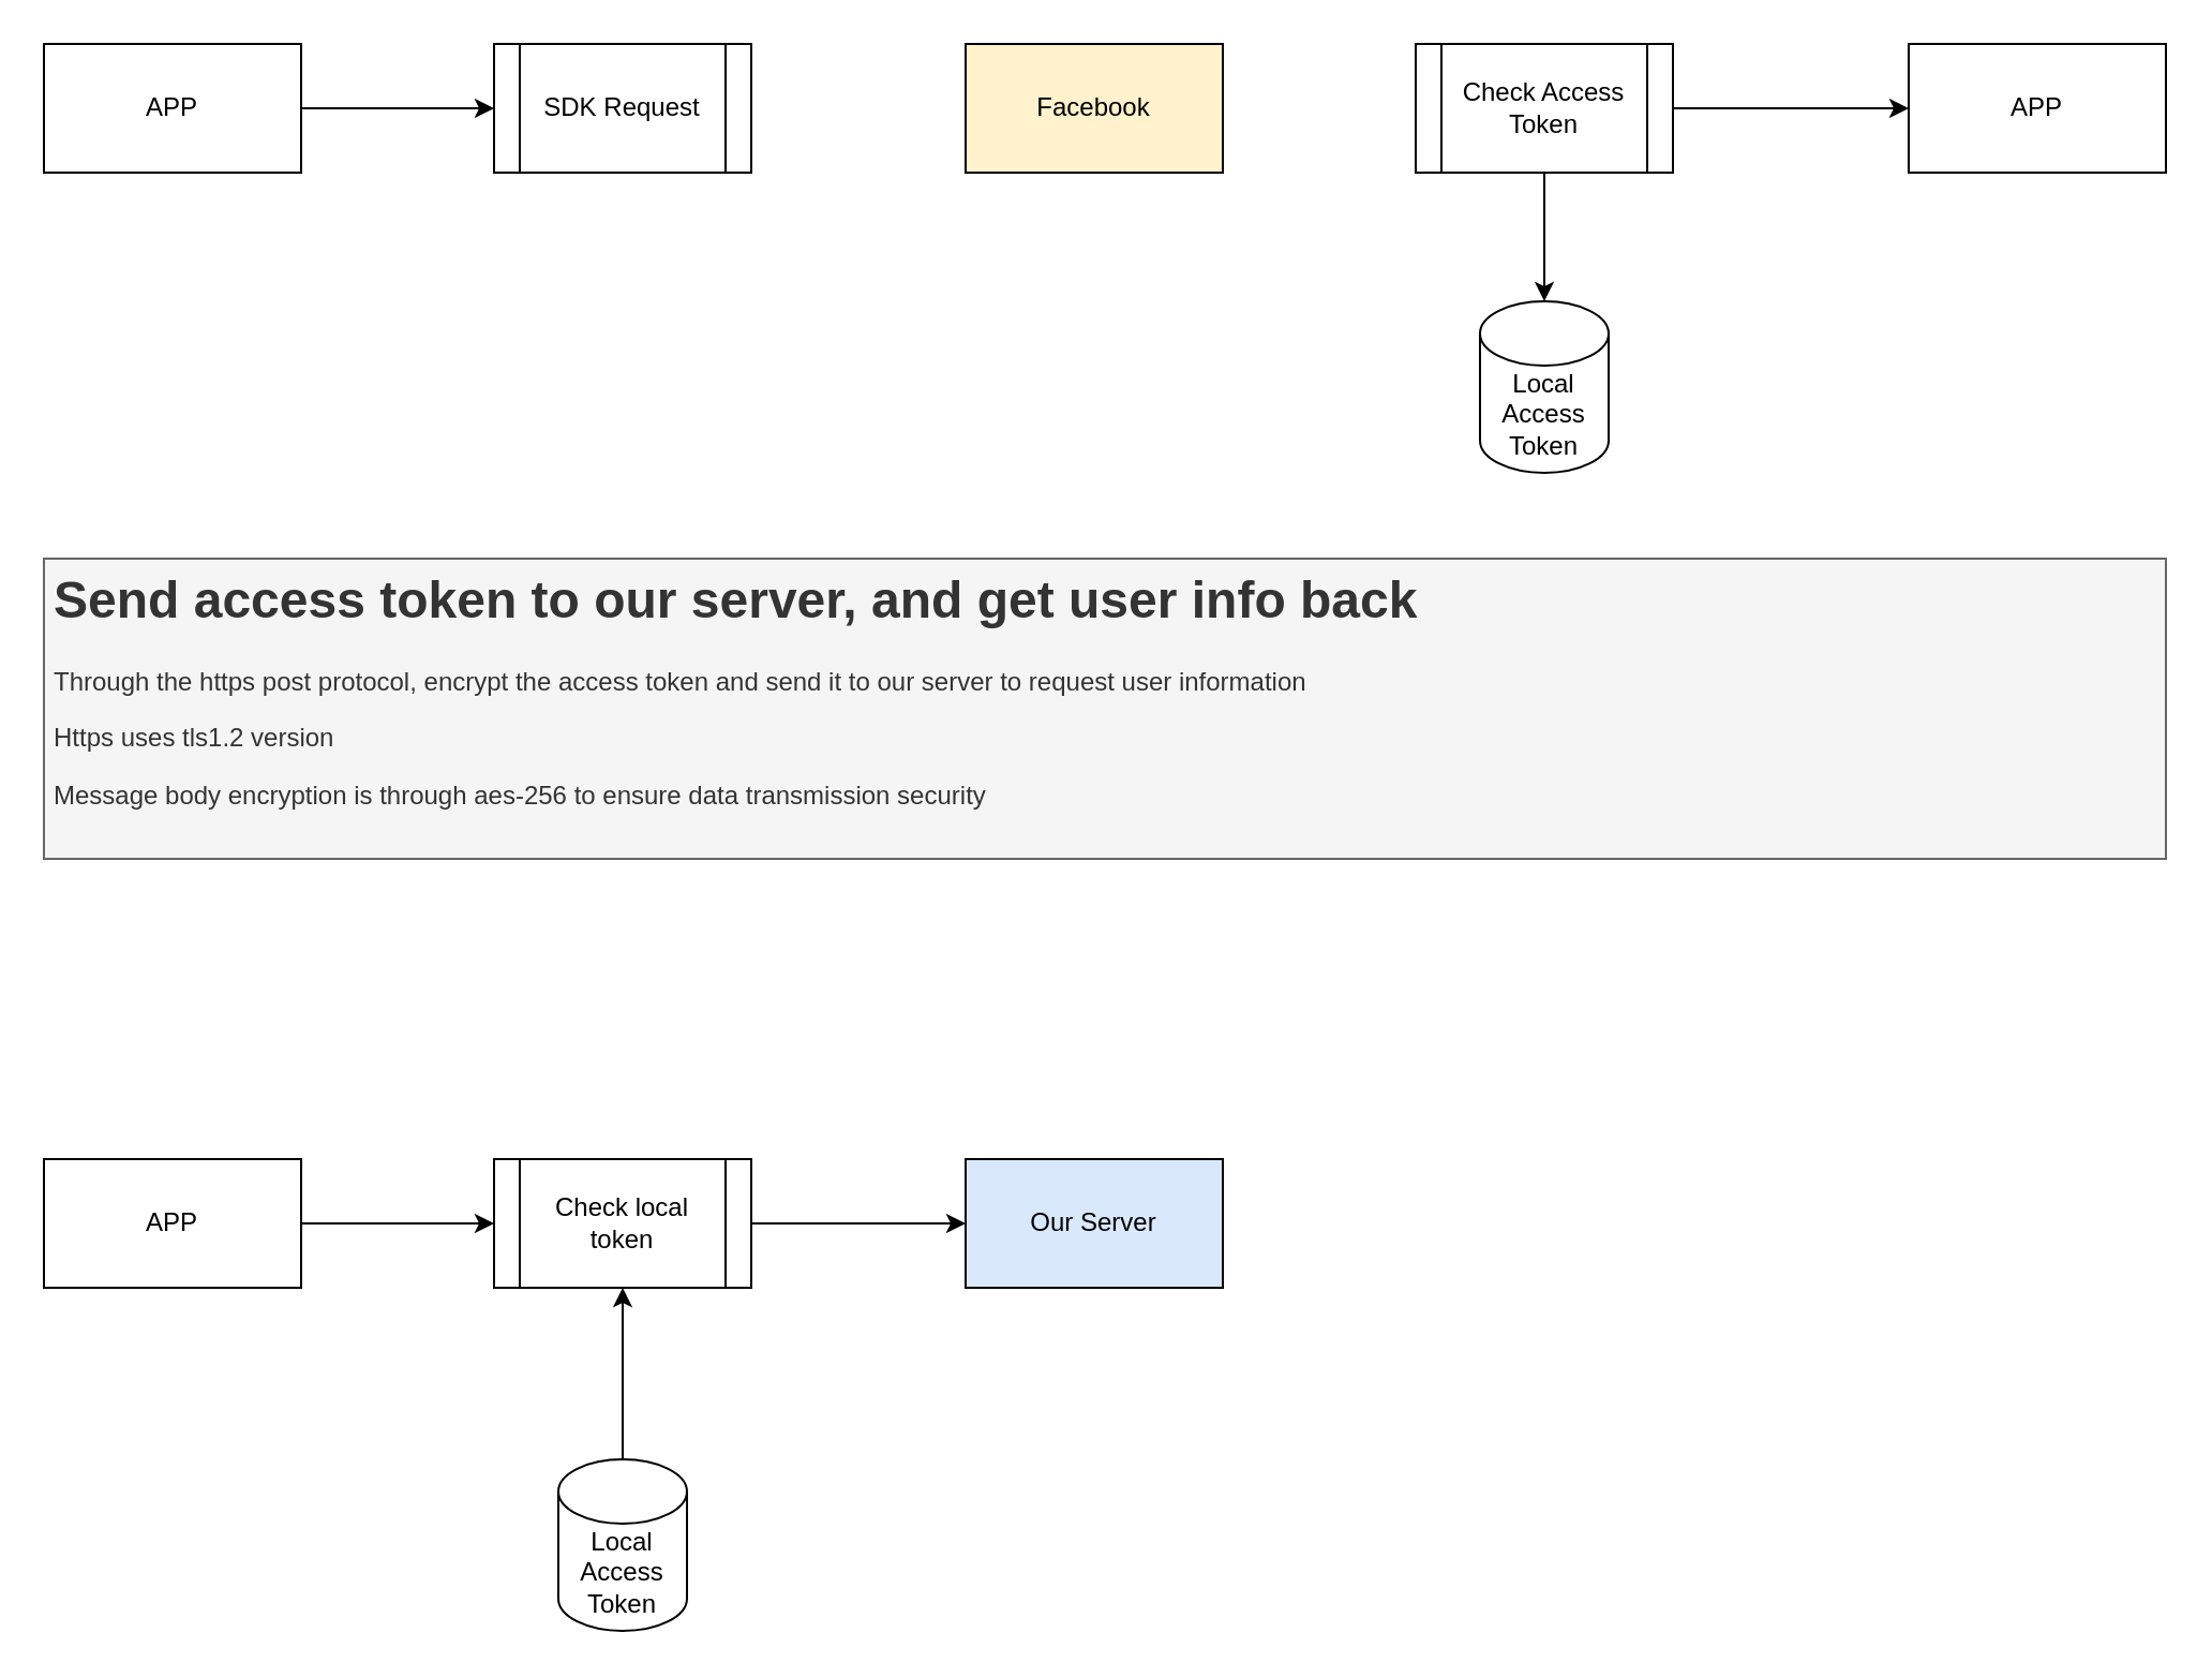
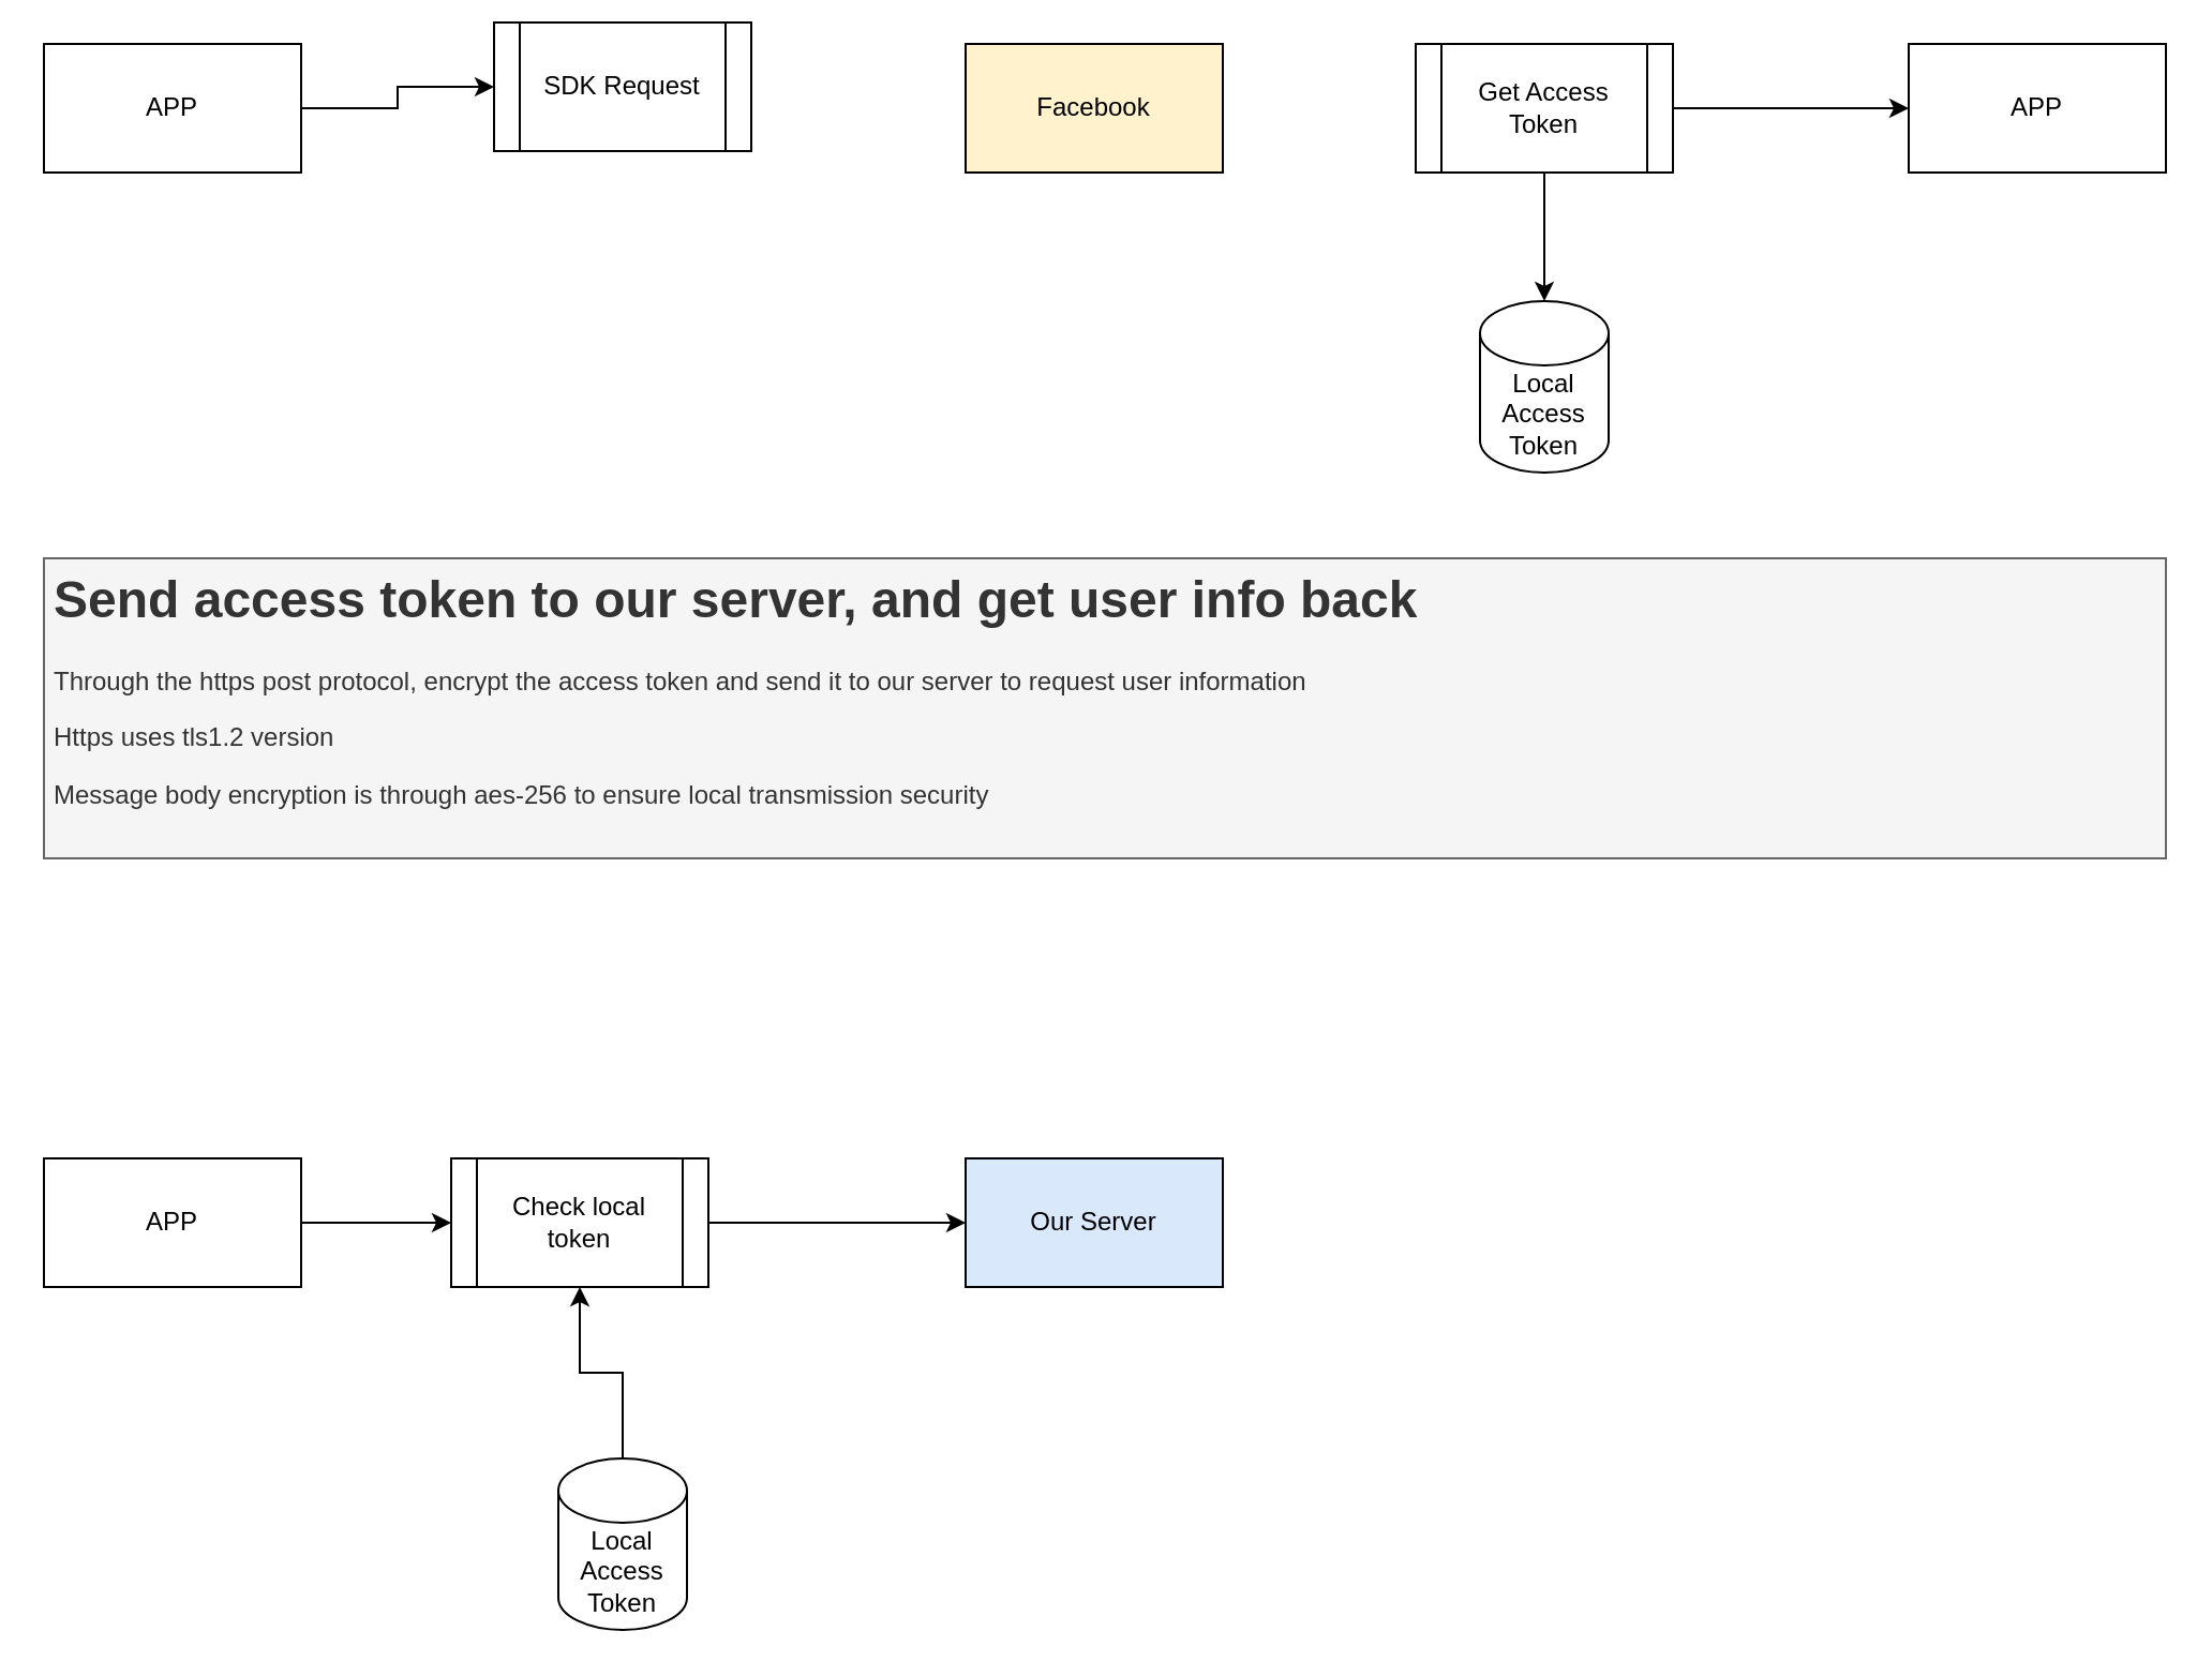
- <mxCell id="6" value="SDK Request" style="shape=process;whiteSpace=wrap;html=1;backgroundOutline=1;" vertex="1" parent="1"><mxGeometry x="230" y="20" width="120" height="60" as="geometry" /></mxCell>
+ <mxCell id="6" value="SDK Request" style="shape=process;whiteSpace=wrap;html=1;backgroundOutline=1;" vertex="1" parent="1"><mxGeometry x="230" y="10" width="120" height="60" as="geometry" /></mxCell>
- <mxCell id="10" value="Check Access Token" style="shape=process;whiteSpace=wrap;html=1;backgroundOutline=1;" vertex="1" parent="1"><mxGeometry x="660" y="20" width="120" height="60" as="geometry" /></mxCell>
+ <mxCell id="10" value="Get Access Token" style="shape=process;whiteSpace=wrap;html=1;backgroundOutline=1;" vertex="1" parent="1"><mxGeometry x="660" y="20" width="120" height="60" as="geometry" /></mxCell>
- <mxCell id="18" value="&lt;h1&gt;Send access token to our server, and get user info back&lt;/h1&gt;&lt;p&gt;Through the https post protocol, encrypt the access token and send it to our server to request user information&lt;br&gt;&lt;/p&gt;&lt;p&gt;Https uses tls1.2 version&lt;br&gt;&lt;/p&gt;&lt;p&gt;Message body encryption is through aes-256 to ensure data transmission security&lt;br&gt;&lt;/p&gt;" style="text;html=1;strokeColor=#666666;fillColor=#f5f5f5;spacing=5;spacingTop=-20;whiteSpace=wrap;overflow=hidden;rounded=0;fontColor=#333333;" vertex="1" parent="1"><mxGeometry x="20" y="260" width="990" height="140" as="geometry" /></mxCell>
+ <mxCell id="18" value="&lt;h1&gt;Send access token to our server, and get user info back&lt;/h1&gt;&lt;p&gt;Through the https post protocol, encrypt the access token and send it to our server to request user information&lt;br&gt;&lt;/p&gt;&lt;p&gt;Https uses tls1.2 version&lt;br&gt;&lt;/p&gt;&lt;p&gt;Message body encryption is through aes-256 to ensure local transmission security&lt;br&gt;&lt;/p&gt;" style="text;html=1;strokeColor=#666666;fillColor=#f5f5f5;spacing=5;spacingTop=-20;whiteSpace=wrap;overflow=hidden;rounded=0;fontColor=#333333;" vertex="1" parent="1"><mxGeometry x="20" y="260" width="990" height="140" as="geometry" /></mxCell>
- <mxCell id="15" value="Check local token" style="shape=process;whiteSpace=wrap;html=1;backgroundOutline=1;" vertex="1" parent="1"><mxGeometry x="230" y="540" width="120" height="60" as="geometry" /></mxCell>
+ <mxCell id="15" value="Check local token" style="shape=process;whiteSpace=wrap;html=1;backgroundOutline=1;" vertex="1" parent="1"><mxGeometry x="210" y="540" width="120" height="60" as="geometry" /></mxCell>
